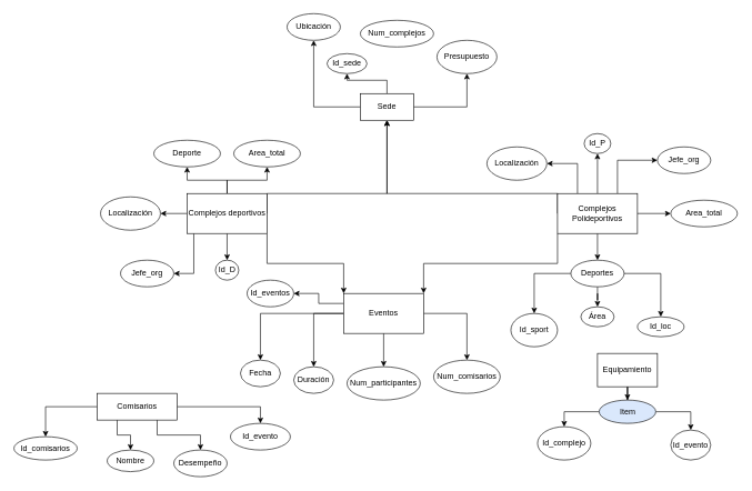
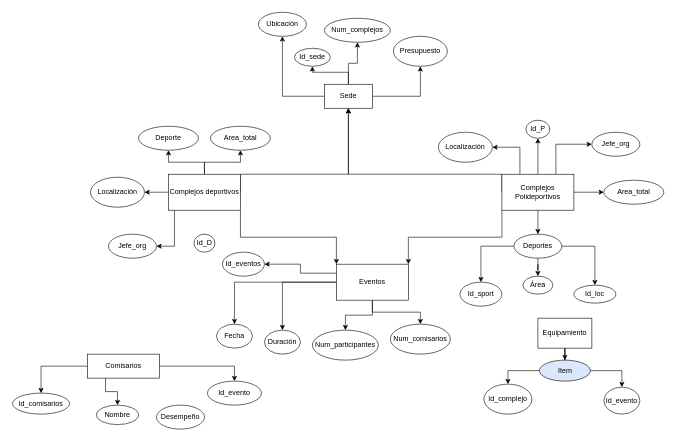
+ <mxCell id="34" value="" style="edgeStyle=orthogonalEdgeStyle;rounded=0;orthogonalLoop=1;jettySize=auto;html=1;" edge="1" parent="1" source="38" target="39"><mxGeometry relative="1" as="geometry" /></mxCell>
- <mxCell id="6" value="" style="edgeStyle=orthogonalEdgeStyle;rounded=0;orthogonalLoop=1;jettySize=auto;html=1;" edge="1" parent="1" source="9" target="22"><mxGeometry relative="1" as="geometry" /></mxCell>
- <mxCell id="48" value="Eventos" style="rounded=0;whiteSpace=wrap;html=1;" vertex="1" parent="1"><mxGeometry x="515" y="440" width="120" height="60" as="geometry" /></mxCell>
+ <mxCell id="48" value="Eventos" style="rounded=0;whiteSpace=wrap;html=1;" vertex="1" parent="1"><mxGeometry x="560" y="440" width="120" height="60" as="geometry" /></mxCell>
- <mxCell id="27" value="Id_sport" style="ellipse;whiteSpace=wrap;html=1;rounded=0;" vertex="1" parent="1"><mxGeometry x="766" y="470" width="70" height="50" as="geometry" /></mxCell>
+ <mxCell id="27" value="Id_sport" style="ellipse;whiteSpace=wrap;html=1;rounded=0;" vertex="1" parent="1"><mxGeometry x="766" y="470" width="70" height="40" as="geometry" /></mxCell>
- <mxCell id="56" style="edgeStyle=orthogonalEdgeStyle;rounded=0;orthogonalLoop=1;jettySize=auto;html=1;exitX=0.75;exitY=1;exitDx=0;exitDy=0;entryX=0.5;entryY=0;entryDx=0;entryDy=0;" edge="1" parent="1" source="57" target="59"><mxGeometry relative="1" as="geometry" /></mxCell>
